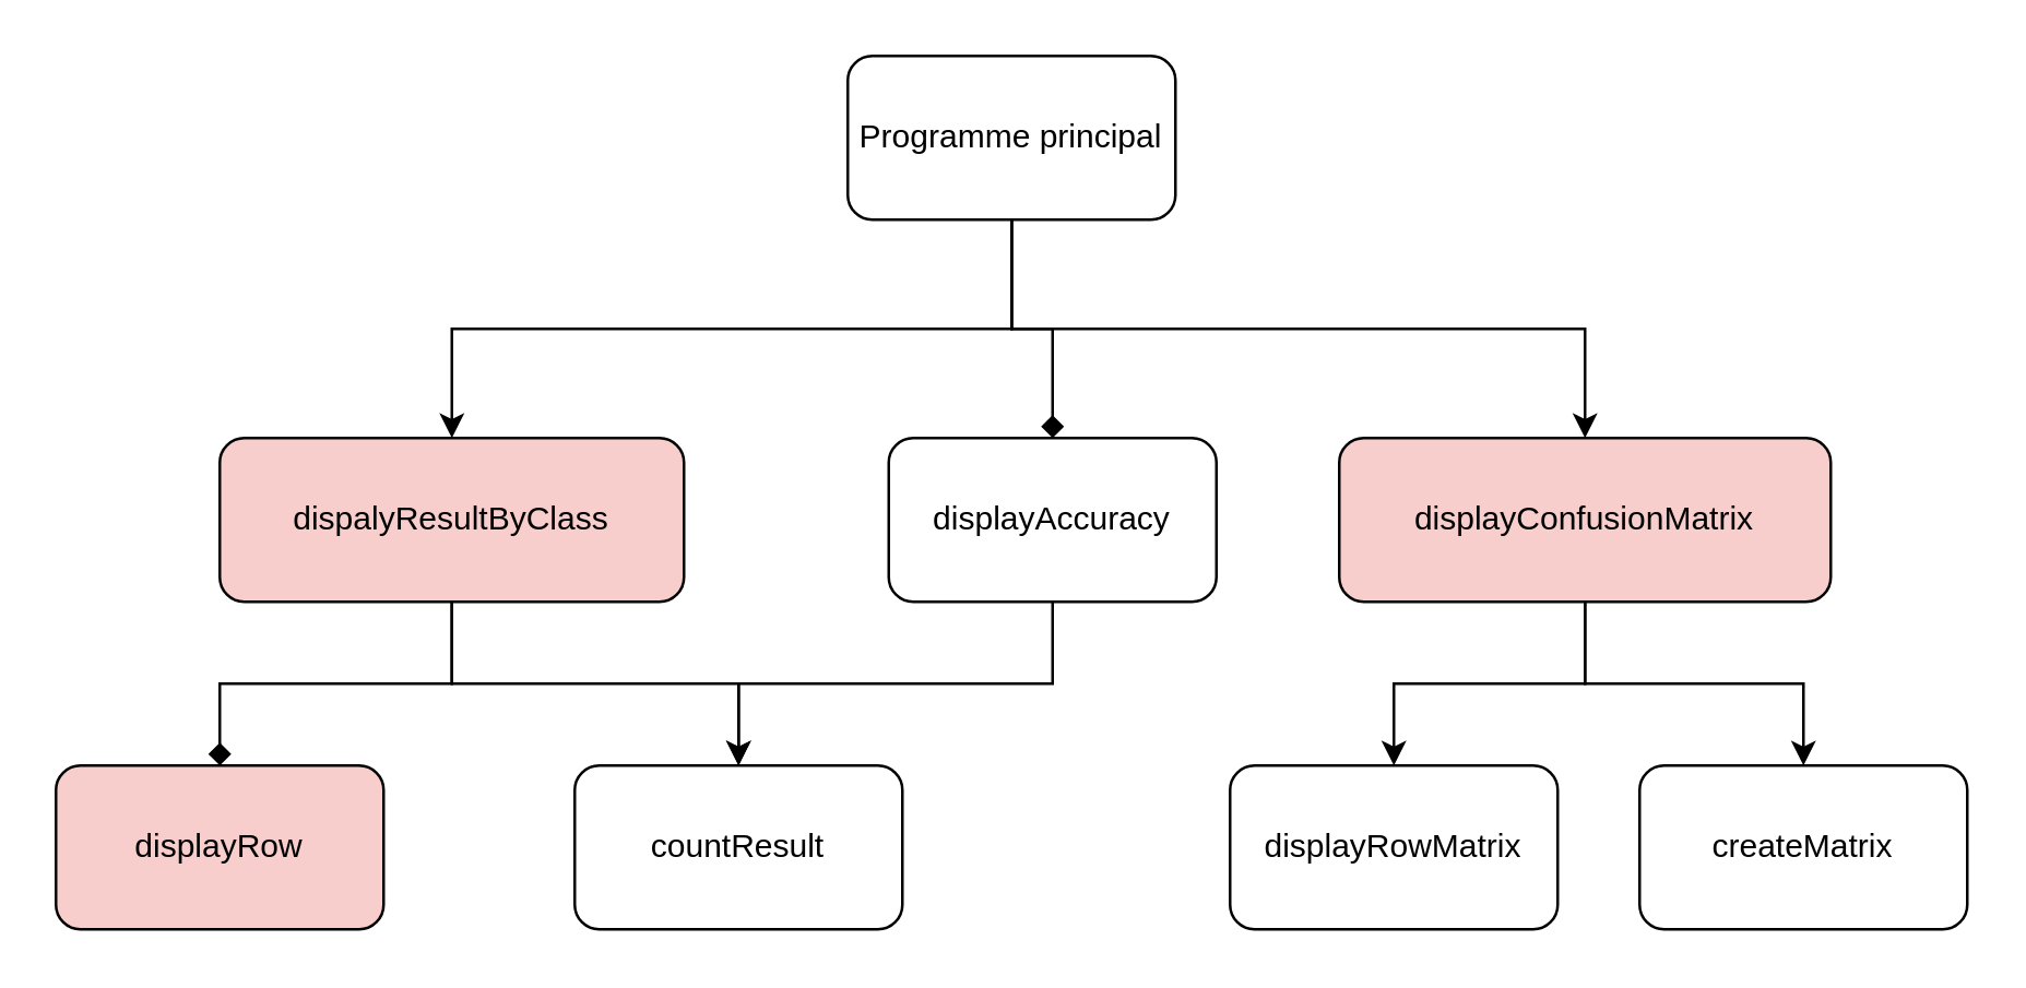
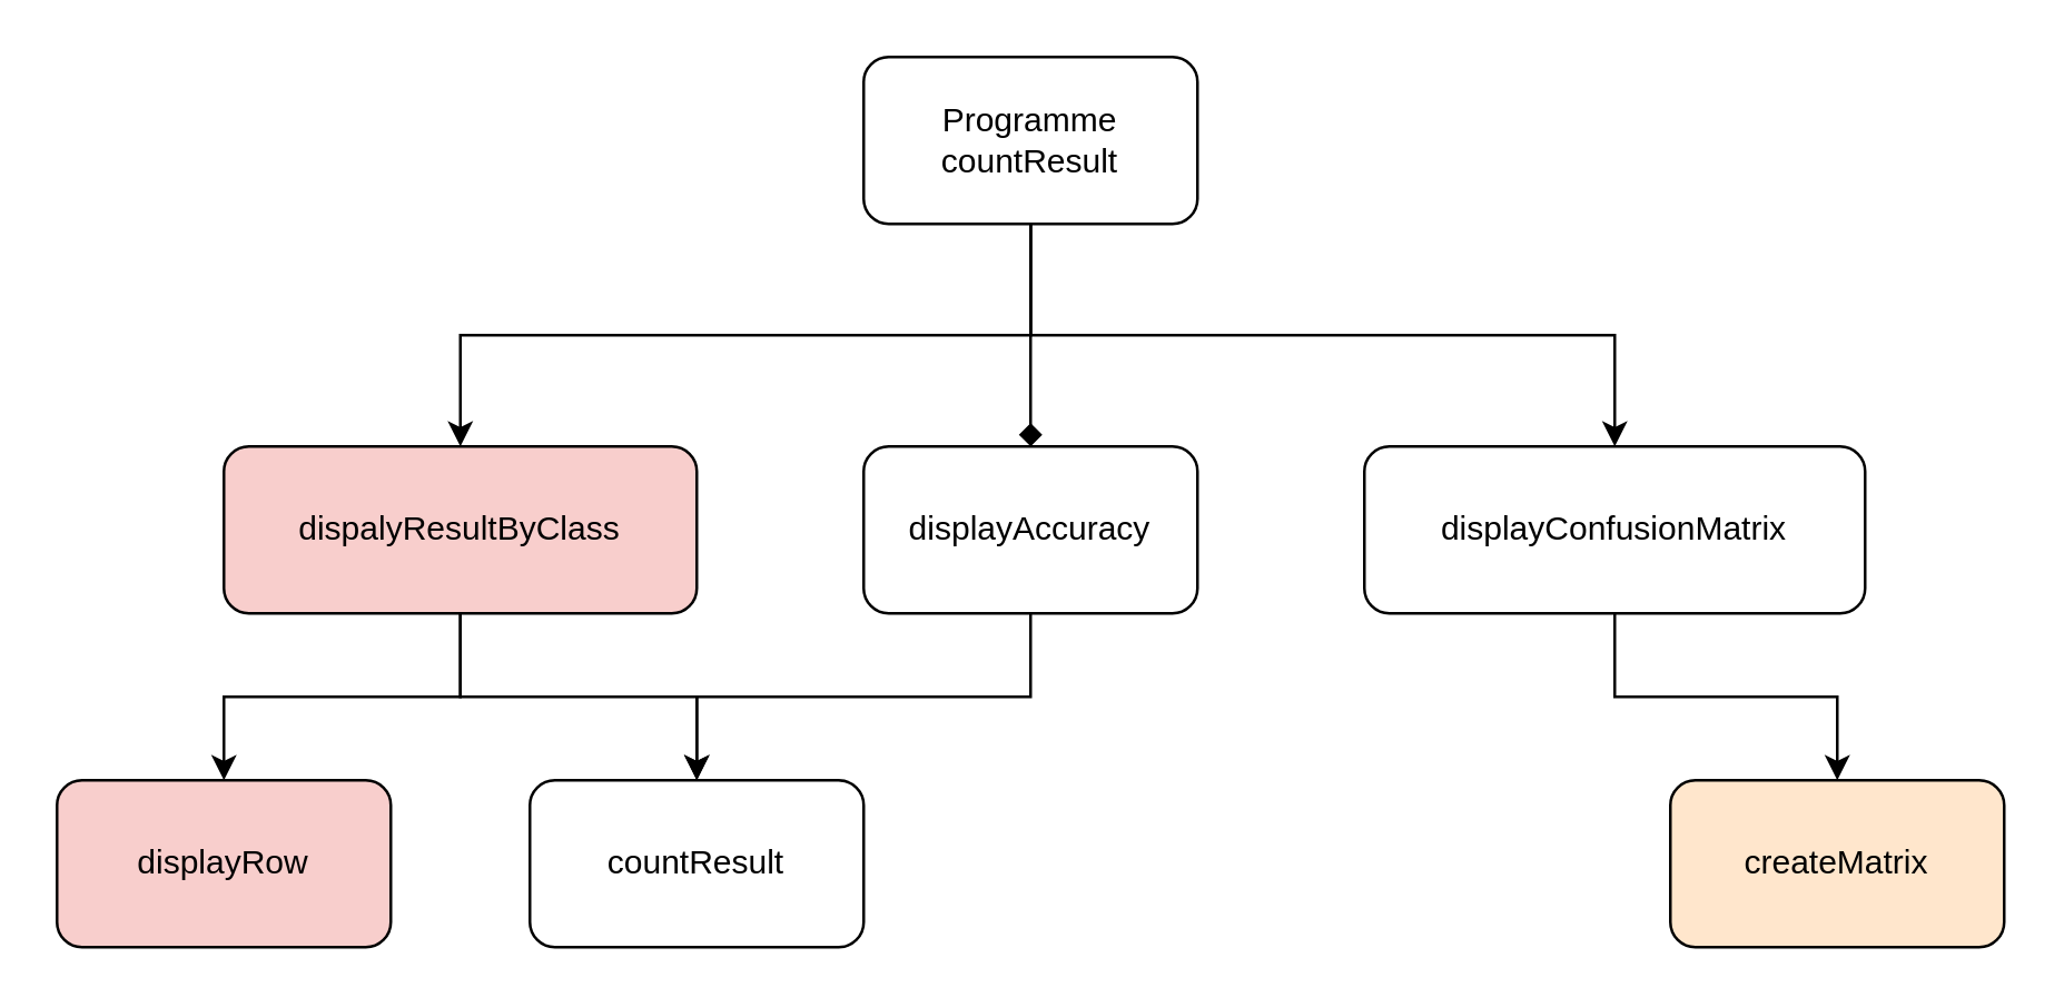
- <mxCell id="5" value="Programme principal" style="rounded=1;whiteSpace=wrap;html=1;" vertex="1" parent="1"><mxGeometry x="310" y="20" width="120" height="60" as="geometry" /></mxCell>
+ <mxCell id="5" value="Programme countResult" style="rounded=1;whiteSpace=wrap;html=1;" vertex="1" parent="1"><mxGeometry x="310" y="20" width="120" height="60" as="geometry" /></mxCell>
- <mxCell id="13" value="displayAccuracy" style="rounded=1;whiteSpace=wrap;html=1;" vertex="1" parent="1"><mxGeometry x="325" y="160" width="120" height="60" as="geometry" /></mxCell>
+ <mxCell id="13" value="displayAccuracy" style="rounded=1;whiteSpace=wrap;html=1;" vertex="1" parent="1"><mxGeometry x="310" y="160" width="120" height="60" as="geometry" /></mxCell>
- <mxCell id="11" value="displayConfusionMatrix" style="rounded=1;whiteSpace=wrap;html=1;fillColor=#f8cecc;" vertex="1" parent="1"><mxGeometry x="490" y="160" width="180" height="60" as="geometry" /></mxCell>
+ <mxCell id="11" value="displayConfusionMatrix" style="rounded=1;whiteSpace=wrap;html=1;" vertex="1" parent="1"><mxGeometry x="490" y="160" width="180" height="60" as="geometry" /></mxCell>
- <mxCell id="9" style="edgeStyle=orthogonalEdgeStyle;rounded=0;orthogonalLoop=1;jettySize=auto;html=1;exitX=0.5;exitY=1;exitDx=0;exitDy=0;entryX=0.5;entryY=0;entryDx=0;entryDy=0;" edge="1" parent="1" source="11" target="16"><mxGeometry relative="1" as="geometry" /></mxCell>
- <mxCell id="6" style="edgeStyle=orthogonalEdgeStyle;rounded=0;orthogonalLoop=1;jettySize=auto;html=1;exitX=0.5;exitY=1;exitDx=0;exitDy=0;entryX=0.5;entryY=0;entryDx=0;entryDy=0;endArrow=diamond;" edge="1" parent="1" source="8" target="14"><mxGeometry relative="1" as="geometry" /></mxCell>
+ <mxCell id="6" style="edgeStyle=orthogonalEdgeStyle;rounded=0;orthogonalLoop=1;jettySize=auto;html=1;exitX=0.5;exitY=1;exitDx=0;exitDy=0;entryX=0.5;entryY=0;entryDx=0;entryDy=0;" edge="1" parent="1" source="8" target="14"><mxGeometry relative="1" as="geometry" /></mxCell>
- <mxCell id="15" value="countResult" style="rounded=1;whiteSpace=wrap;html=1;" vertex="1" parent="1"><mxGeometry x="210" y="280" width="120" height="60" as="geometry" /></mxCell>
+ <mxCell id="15" value="countResult" style="rounded=1;whiteSpace=wrap;html=1;" vertex="1" parent="1"><mxGeometry x="190" y="280" width="120" height="60" as="geometry" /></mxCell>
- <mxCell id="16" value="displayRowMatrix" style="rounded=1;whiteSpace=wrap;html=1;" vertex="1" parent="1"><mxGeometry x="450" y="280" width="120" height="60" as="geometry" /></mxCell>
- <mxCell id="17" value="createMatrix" style="rounded=1;whiteSpace=wrap;html=1;" vertex="1" parent="1"><mxGeometry x="600" y="280" width="120" height="60" as="geometry" /></mxCell>
+ <mxCell id="17" value="createMatrix" style="rounded=1;whiteSpace=wrap;html=1;fillColor=#ffe6cc;" vertex="1" parent="1"><mxGeometry x="600" y="280" width="120" height="60" as="geometry" /></mxCell>
